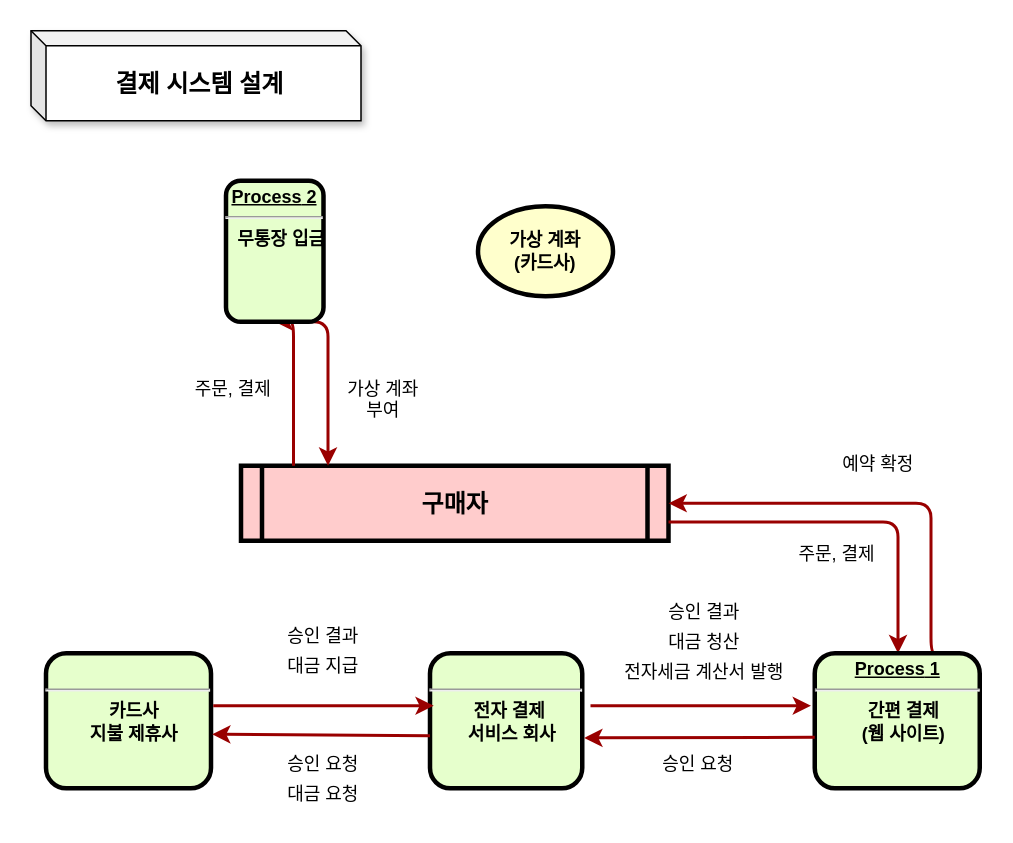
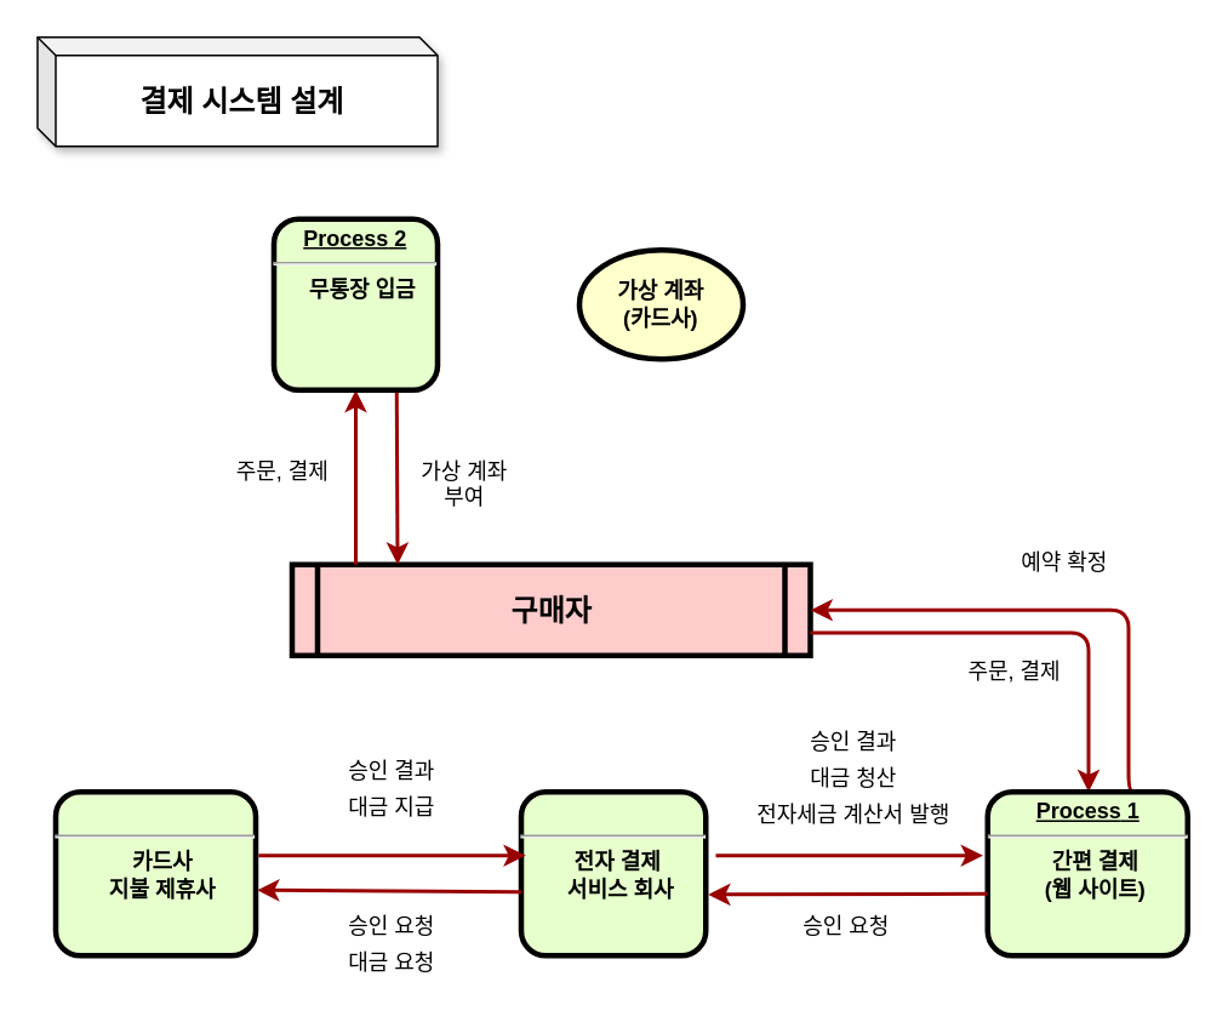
- <mxCell id="27" value="&lt;p style=&quot;margin: 0px ; margin-top: 4px ; text-align: center ; text-decoration: underline&quot;&gt;&lt;strong&gt;&lt;strong&gt;Process&lt;/strong&gt;&amp;nbsp;2&lt;br&gt;&lt;/strong&gt;&lt;/p&gt;&lt;hr&gt;&lt;p style=&quot;margin: 0px ; margin-left: 8px&quot;&gt;무통장 입금&lt;/p&gt;" style="verticalAlign=middle;align=center;overflow=fill;fontSize=12;fontFamily=Helvetica;html=1;rounded=1;fontStyle=1;strokeWidth=3;fillColor=#E6FFCC;direction=south;" vertex="1" parent="1"><mxGeometry x="150" y="120" width="65" height="94" as="geometry" /></mxCell>
+ <mxCell id="27" value="&lt;p style=&quot;margin: 0px ; margin-top: 4px ; text-align: center ; text-decoration: underline&quot;&gt;&lt;strong&gt;&lt;strong&gt;Process&lt;/strong&gt;&amp;nbsp;2&lt;br&gt;&lt;/strong&gt;&lt;/p&gt;&lt;hr&gt;&lt;p style=&quot;margin: 0px ; margin-left: 8px&quot;&gt;무통장 입금&lt;/p&gt;" style="verticalAlign=middle;align=center;overflow=fill;fontSize=12;fontFamily=Helvetica;html=1;rounded=1;fontStyle=1;strokeWidth=3;fillColor=#E6FFCC;direction=south;" vertex="1" parent="1"><mxGeometry x="150" y="120" width="90" height="94" as="geometry" /></mxCell>
